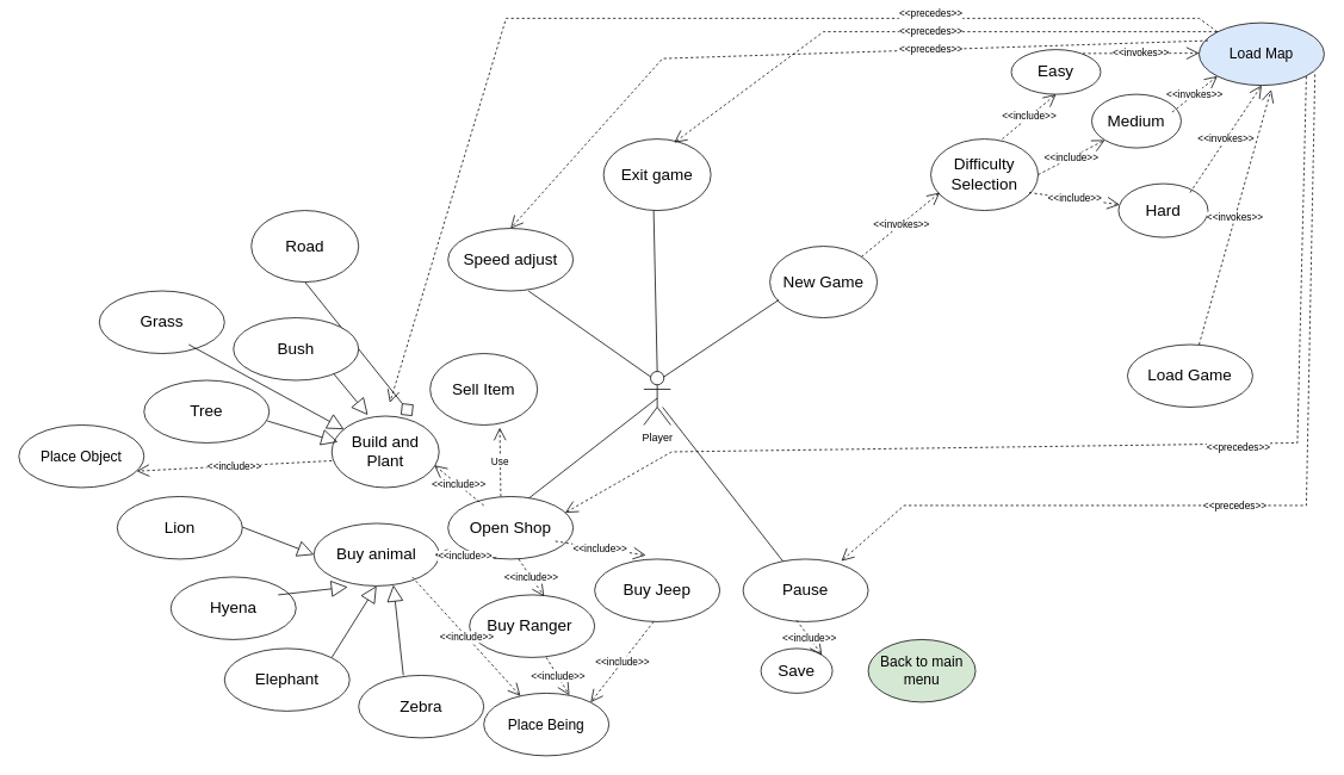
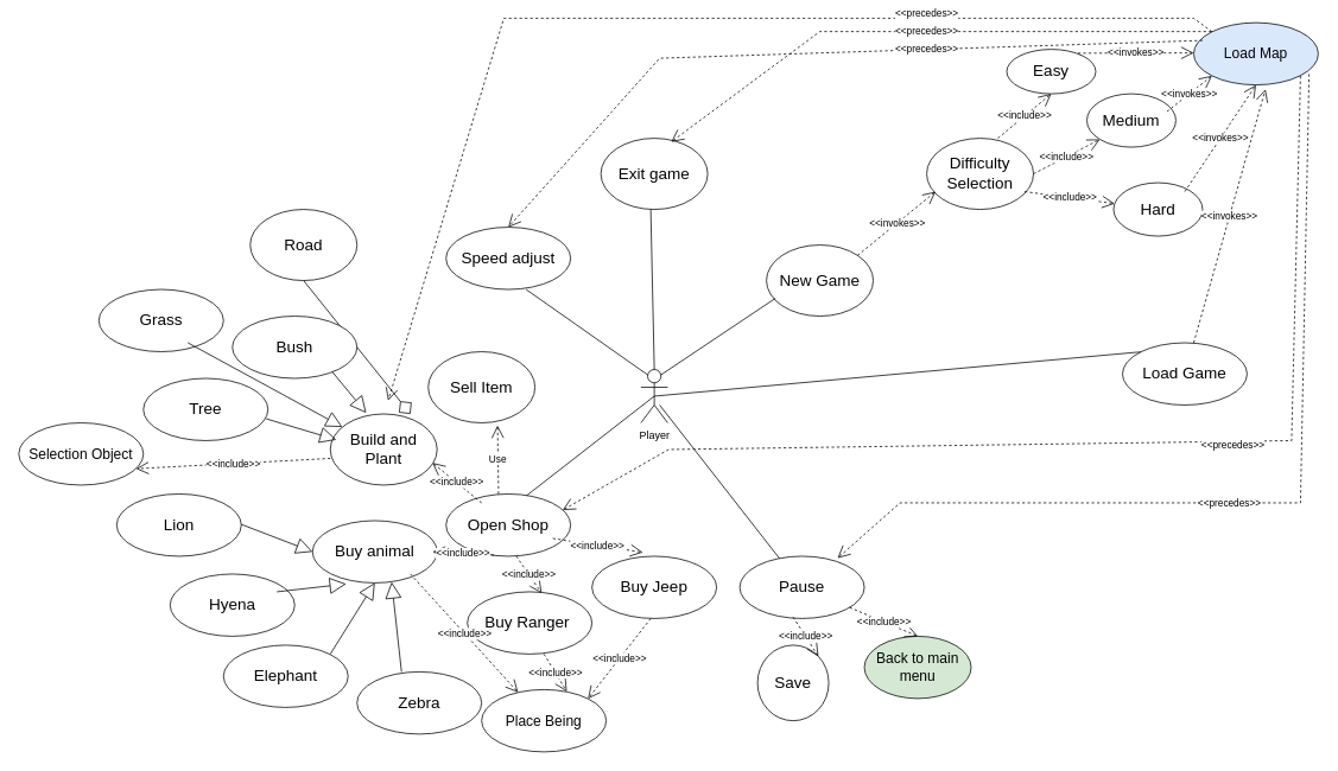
+ <mxCell id="32" value="" style="endArrow=none;html=1;rounded=0;exitX=0;exitY=0;exitDx=0;exitDy=0;entryX=0.5;entryY=0.5;entryDx=0;entryDy=0;entryPerimeter=0;" parent="1" source="31" target="2" edge="1"><mxGeometry width="50" height="50" relative="1" as="geometry"><mxPoint x="700" y="525" as="sourcePoint" /><mxPoint x="750" y="475" as="targetPoint" /></mxGeometry></mxCell>
- <mxCell id="51" value="&lt;font size=&quot;3&quot;&gt;Place Object&lt;/font&gt;" style="ellipse;whiteSpace=wrap;html=1;" parent="1" vertex="1"><mxGeometry x="20" y="475" width="140" height="70" as="geometry" /></mxCell>
+ <mxCell id="51" value="&lt;font size=&quot;3&quot;&gt;Selection Object&lt;/font&gt;" style="ellipse;whiteSpace=wrap;html=1;" parent="1" vertex="1"><mxGeometry x="20" y="475" width="140" height="70" as="geometry" /></mxCell>
+ <mxCell id="56" value="&amp;lt;&amp;lt;include&amp;gt;&amp;gt;" style="endArrow=open;endSize=12;dashed=1;html=1;rounded=0;entryX=0.5;entryY=0;entryDx=0;entryDy=0;" parent="1" source="42" target="45" edge="1"><mxGeometry width="160" relative="1" as="geometry"><mxPoint x="1160" y="225" as="sourcePoint" /><mxPoint x="1261" y="238" as="targetPoint" /></mxGeometry></mxCell>
- <mxCell id="44" value="&lt;font style=&quot;font-size: 18px;&quot;&gt;Save&lt;/font&gt;" style="ellipse;whiteSpace=wrap;html=1;" parent="1" vertex="1"><mxGeometry x="850" y="725" width="80" height="50" as="geometry" /></mxCell>
+ <mxCell id="44" value="&lt;font style=&quot;font-size: 18px;&quot;&gt;Save&lt;/font&gt;" style="ellipse;whiteSpace=wrap;html=1;" parent="1" vertex="1"><mxGeometry x="850" y="725" width="80" height="85" as="geometry" /></mxCell>
